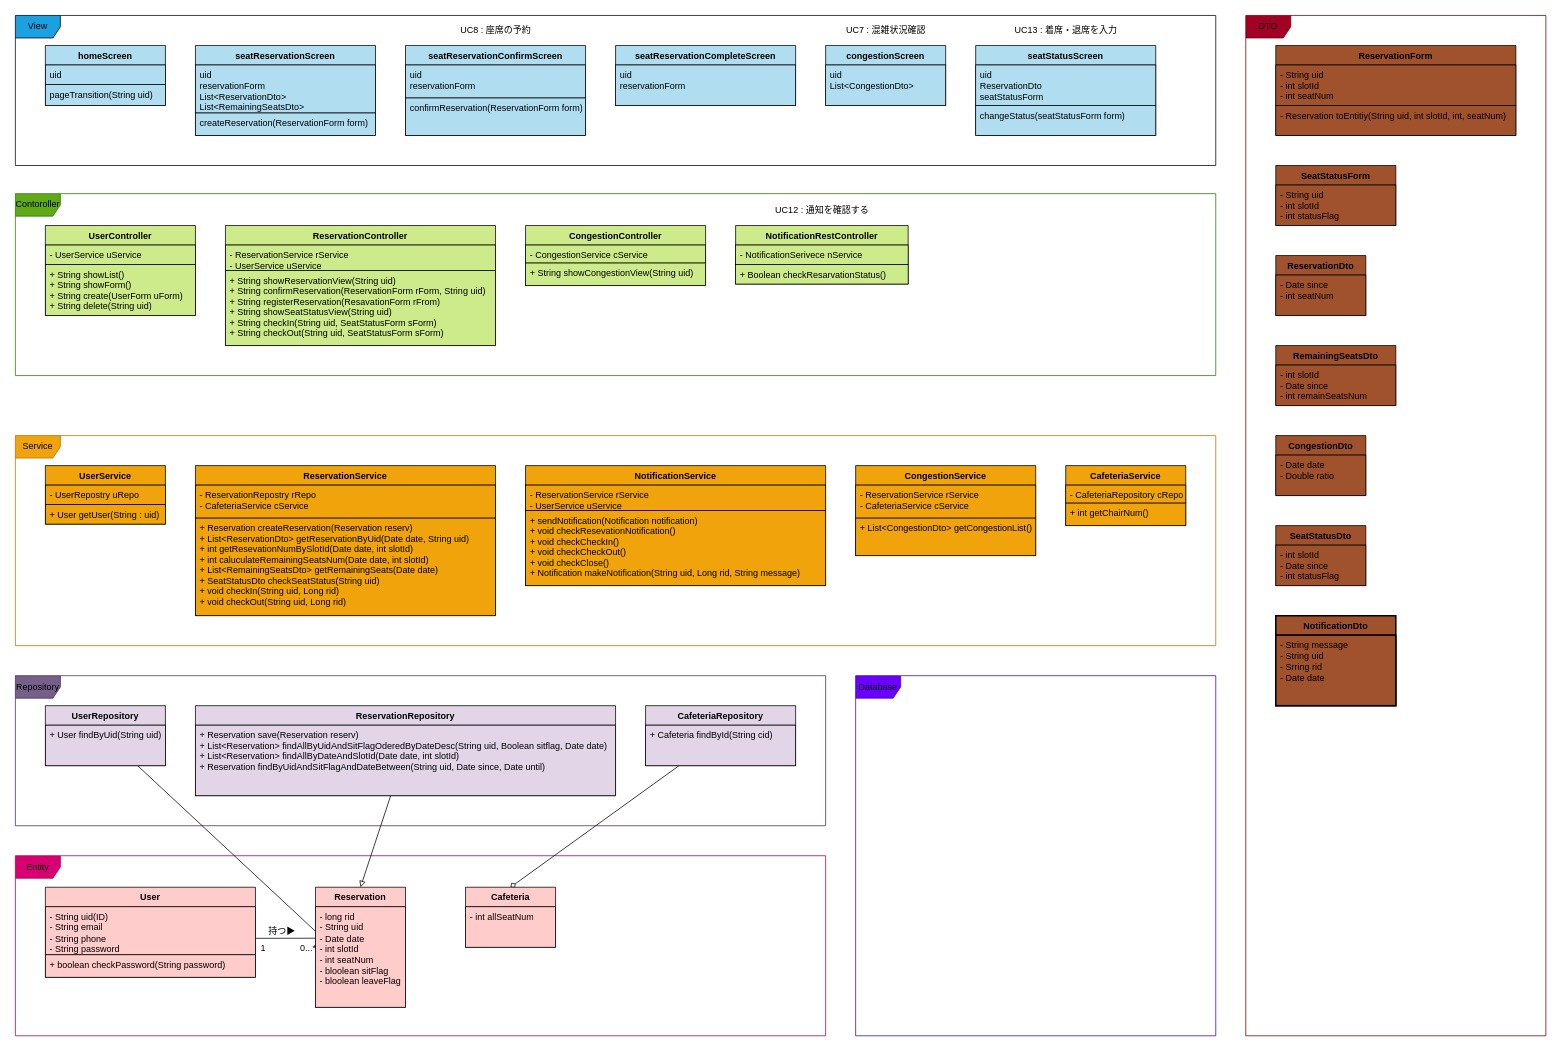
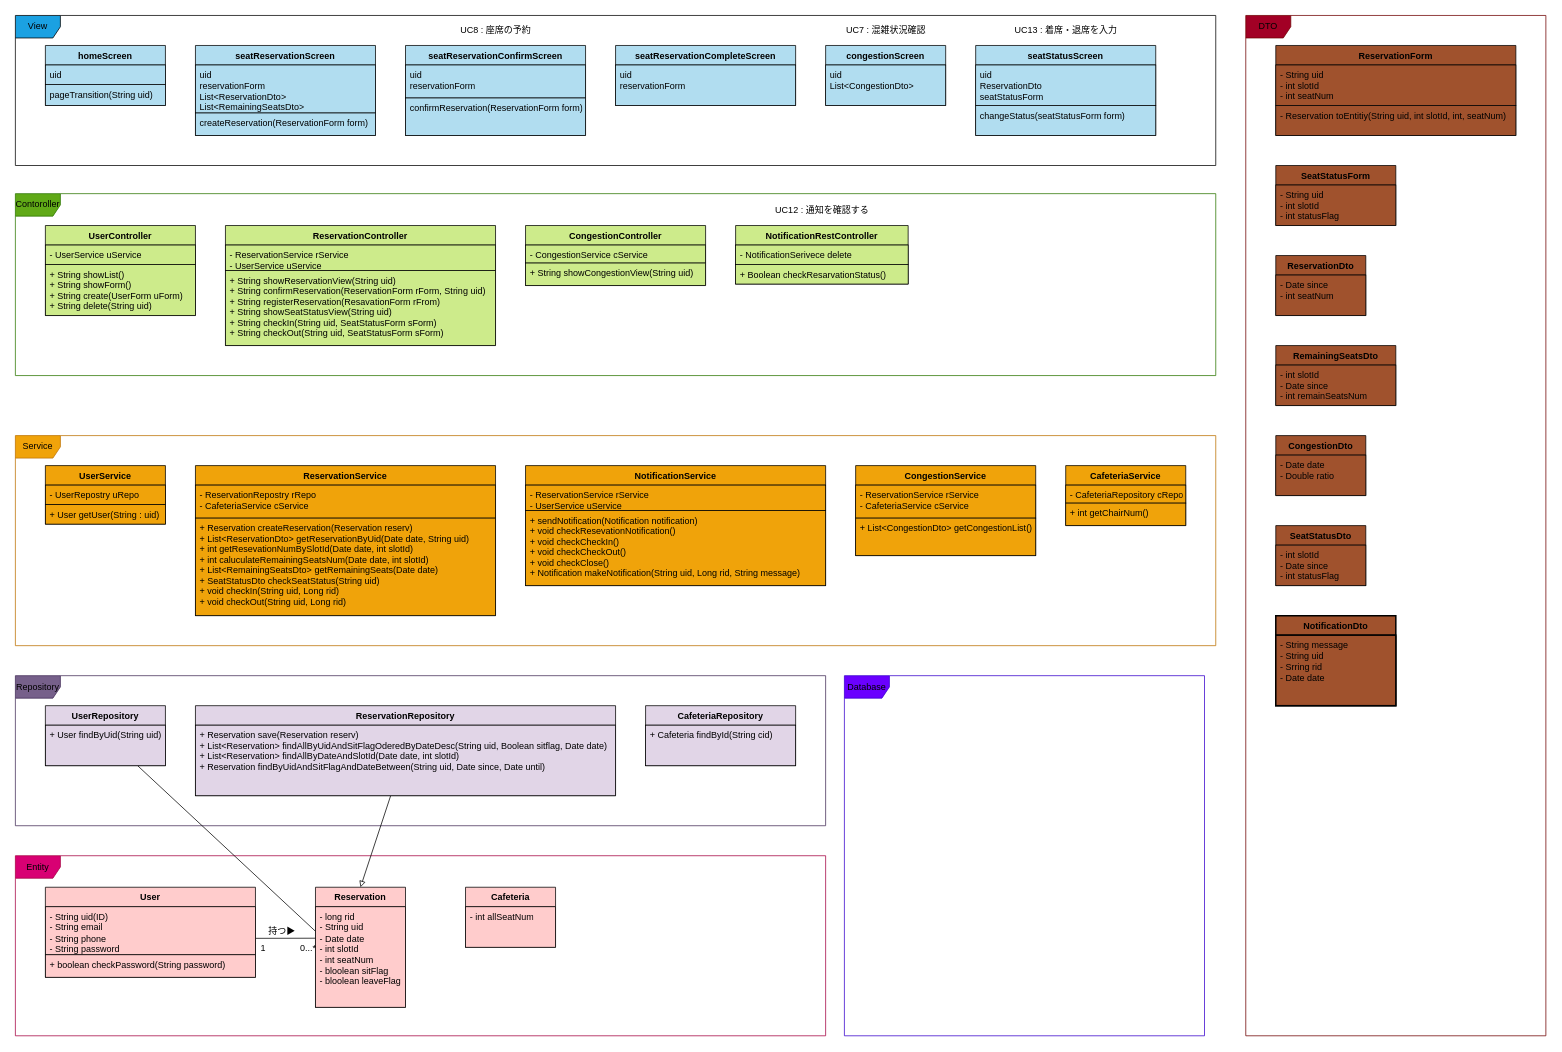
- <mxCell id="69" value="- NotificationSerivece nService" style="text;strokeColor=#000000;fillColor=#cdeb8b;align=left;verticalAlign=top;spacingLeft=4;spacingRight=4;overflow=hidden;rotatable=0;points=[[0,0.5],[1,0.5]];portConstraint=eastwest;fontColor=#000000;" parent="68" vertex="1"><mxGeometry y="26" width="230" height="26" as="geometry" /></mxCell>
+ <mxCell id="69" value="- NotificationSerivece delete" style="text;strokeColor=#000000;fillColor=#cdeb8b;align=left;verticalAlign=top;spacingLeft=4;spacingRight=4;overflow=hidden;rotatable=0;points=[[0,0.5],[1,0.5]];portConstraint=eastwest;fontColor=#000000;" parent="68" vertex="1"><mxGeometry y="26" width="230" height="26" as="geometry" /></mxCell>
- <mxCell id="71" style="edgeStyle=none;html=1;entryX=0.5;entryY=0;entryDx=0;entryDy=0;fontFamily=Helvetica;fontSize=12;fontColor=#000000;endArrow=diamond;endFill=0;strokeColor=#000000;" parent="1" source="72" target="79" edge="1"><mxGeometry relative="1" as="geometry" /></mxCell>
- <mxCell id="5" value="Database" style="shape=umlFrame;whiteSpace=wrap;html=1;fontColor=#000000;strokeColor=#3700CC;fillColor=#6a00ff;" parent="1" vertex="1"><mxGeometry x="1140" y="900" width="480" height="480" as="geometry" /></mxCell>
+ <mxCell id="5" value="Database" style="shape=umlFrame;whiteSpace=wrap;html=1;fontColor=#000000;strokeColor=#3700CC;fillColor=#6a00ff;" parent="1" vertex="1"><mxGeometry x="1125" y="900" width="480" height="480" as="geometry" /></mxCell>
